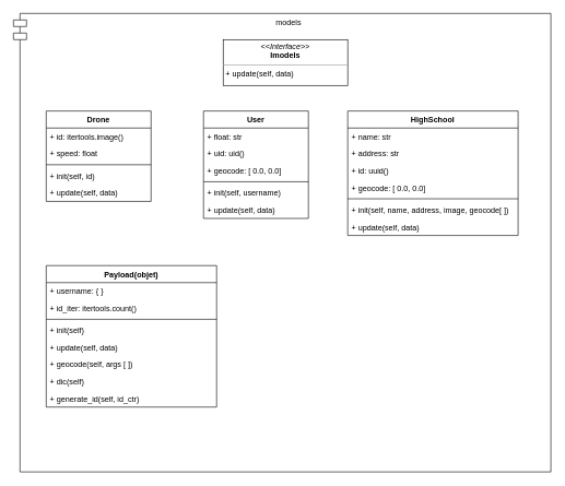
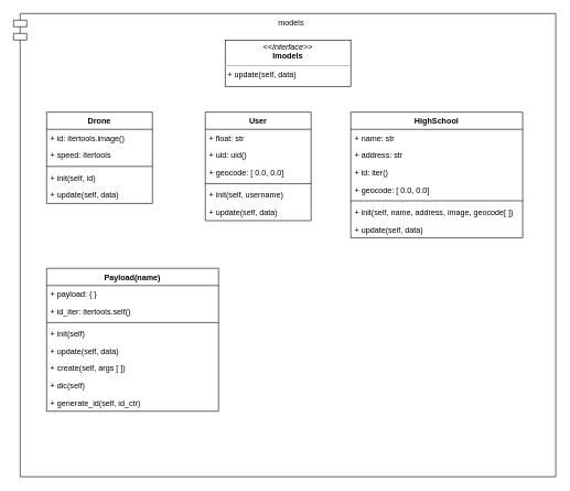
- <mxCell id="5" value="+ speed: float" style="text;strokeColor=none;fillColor=none;align=left;verticalAlign=top;spacingLeft=4;spacingRight=4;overflow=hidden;rotatable=0;points=[[0,0.5],[1,0.5]];portConstraint=eastwest;" parent="3" vertex="1"><mxGeometry y="52" width="160" height="26" as="geometry" /></mxCell>
+ <mxCell id="5" value="+ speed: itertools" style="text;strokeColor=none;fillColor=none;align=left;verticalAlign=top;spacingLeft=4;spacingRight=4;overflow=hidden;rotatable=0;points=[[0,0.5],[1,0.5]];portConstraint=eastwest;" parent="3" vertex="1"><mxGeometry y="52" width="160" height="26" as="geometry" /></mxCell>
- <mxCell id="20" value="+ id: uuid()" style="text;strokeColor=none;fillColor=none;align=left;verticalAlign=top;spacingLeft=4;spacingRight=4;overflow=hidden;rotatable=0;points=[[0,0.5],[1,0.5]];portConstraint=eastwest;" parent="17" vertex="1"><mxGeometry y="78" width="260" height="26" as="geometry" /></mxCell>
+ <mxCell id="20" value="+ id: iter()" style="text;strokeColor=none;fillColor=none;align=left;verticalAlign=top;spacingLeft=4;spacingRight=4;overflow=hidden;rotatable=0;points=[[0,0.5],[1,0.5]];portConstraint=eastwest;" parent="17" vertex="1"><mxGeometry y="78" width="260" height="26" as="geometry" /></mxCell>
- <mxCell id="25" value="Payload(objet)" style="swimlane;fontStyle=1;align=center;verticalAlign=top;childLayout=stackLayout;horizontal=1;startSize=26;horizontalStack=0;resizeParent=1;resizeParentMax=0;resizeLast=0;collapsible=1;marginBottom=0;" vertex="1" parent="1"><mxGeometry x="70" y="405" width="260" height="216" as="geometry" /></mxCell>
+ <mxCell id="25" value="Payload(name)" style="swimlane;fontStyle=1;align=center;verticalAlign=top;childLayout=stackLayout;horizontal=1;startSize=26;horizontalStack=0;resizeParent=1;resizeParentMax=0;resizeLast=0;collapsible=1;marginBottom=0;" vertex="1" parent="1"><mxGeometry x="70" y="405" width="260" height="216" as="geometry" /></mxCell>
- <mxCell id="26" value="+ username: { }" style="text;strokeColor=none;fillColor=none;align=left;verticalAlign=top;spacingLeft=4;spacingRight=4;overflow=hidden;rotatable=0;points=[[0,0.5],[1,0.5]];portConstraint=eastwest;" vertex="1" parent="25"><mxGeometry y="26" width="260" height="26" as="geometry" /></mxCell>
+ <mxCell id="26" value="+ payload: { }" style="text;strokeColor=none;fillColor=none;align=left;verticalAlign=top;spacingLeft=4;spacingRight=4;overflow=hidden;rotatable=0;points=[[0,0.5],[1,0.5]];portConstraint=eastwest;" vertex="1" parent="25"><mxGeometry y="26" width="260" height="26" as="geometry" /></mxCell>
- <mxCell id="27" value="+ id_iter: itertools.count()" style="text;strokeColor=none;fillColor=none;align=left;verticalAlign=top;spacingLeft=4;spacingRight=4;overflow=hidden;rotatable=0;points=[[0,0.5],[1,0.5]];portConstraint=eastwest;" vertex="1" parent="25"><mxGeometry y="52" width="260" height="26" as="geometry" /></mxCell>
+ <mxCell id="27" value="+ id_iter: itertools.self()" style="text;strokeColor=none;fillColor=none;align=left;verticalAlign=top;spacingLeft=4;spacingRight=4;overflow=hidden;rotatable=0;points=[[0,0.5],[1,0.5]];portConstraint=eastwest;" vertex="1" parent="25"><mxGeometry y="52" width="260" height="26" as="geometry" /></mxCell>
- <mxCell id="31" value="+ geocode(self, args [ ])" style="text;strokeColor=none;fillColor=none;align=left;verticalAlign=top;spacingLeft=4;spacingRight=4;overflow=hidden;rotatable=0;points=[[0,0.5],[1,0.5]];portConstraint=eastwest;" vertex="1" parent="25"><mxGeometry y="138" width="260" height="26" as="geometry" /></mxCell>
+ <mxCell id="31" value="+ create(self, args [ ])" style="text;strokeColor=none;fillColor=none;align=left;verticalAlign=top;spacingLeft=4;spacingRight=4;overflow=hidden;rotatable=0;points=[[0,0.5],[1,0.5]];portConstraint=eastwest;" vertex="1" parent="25"><mxGeometry y="138" width="260" height="26" as="geometry" /></mxCell>
